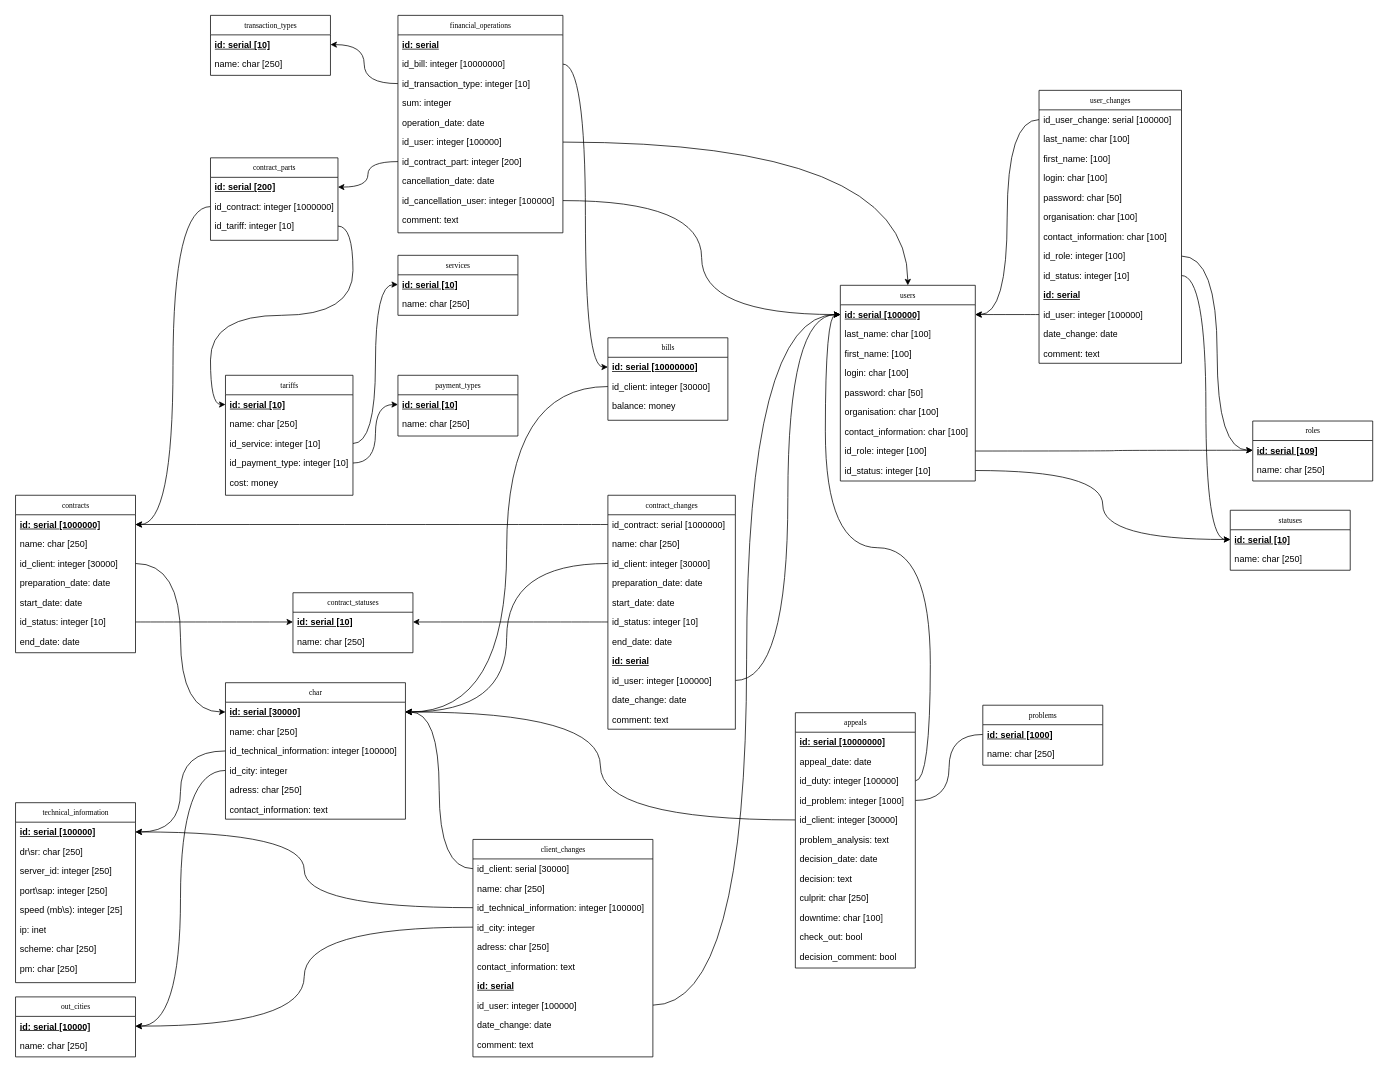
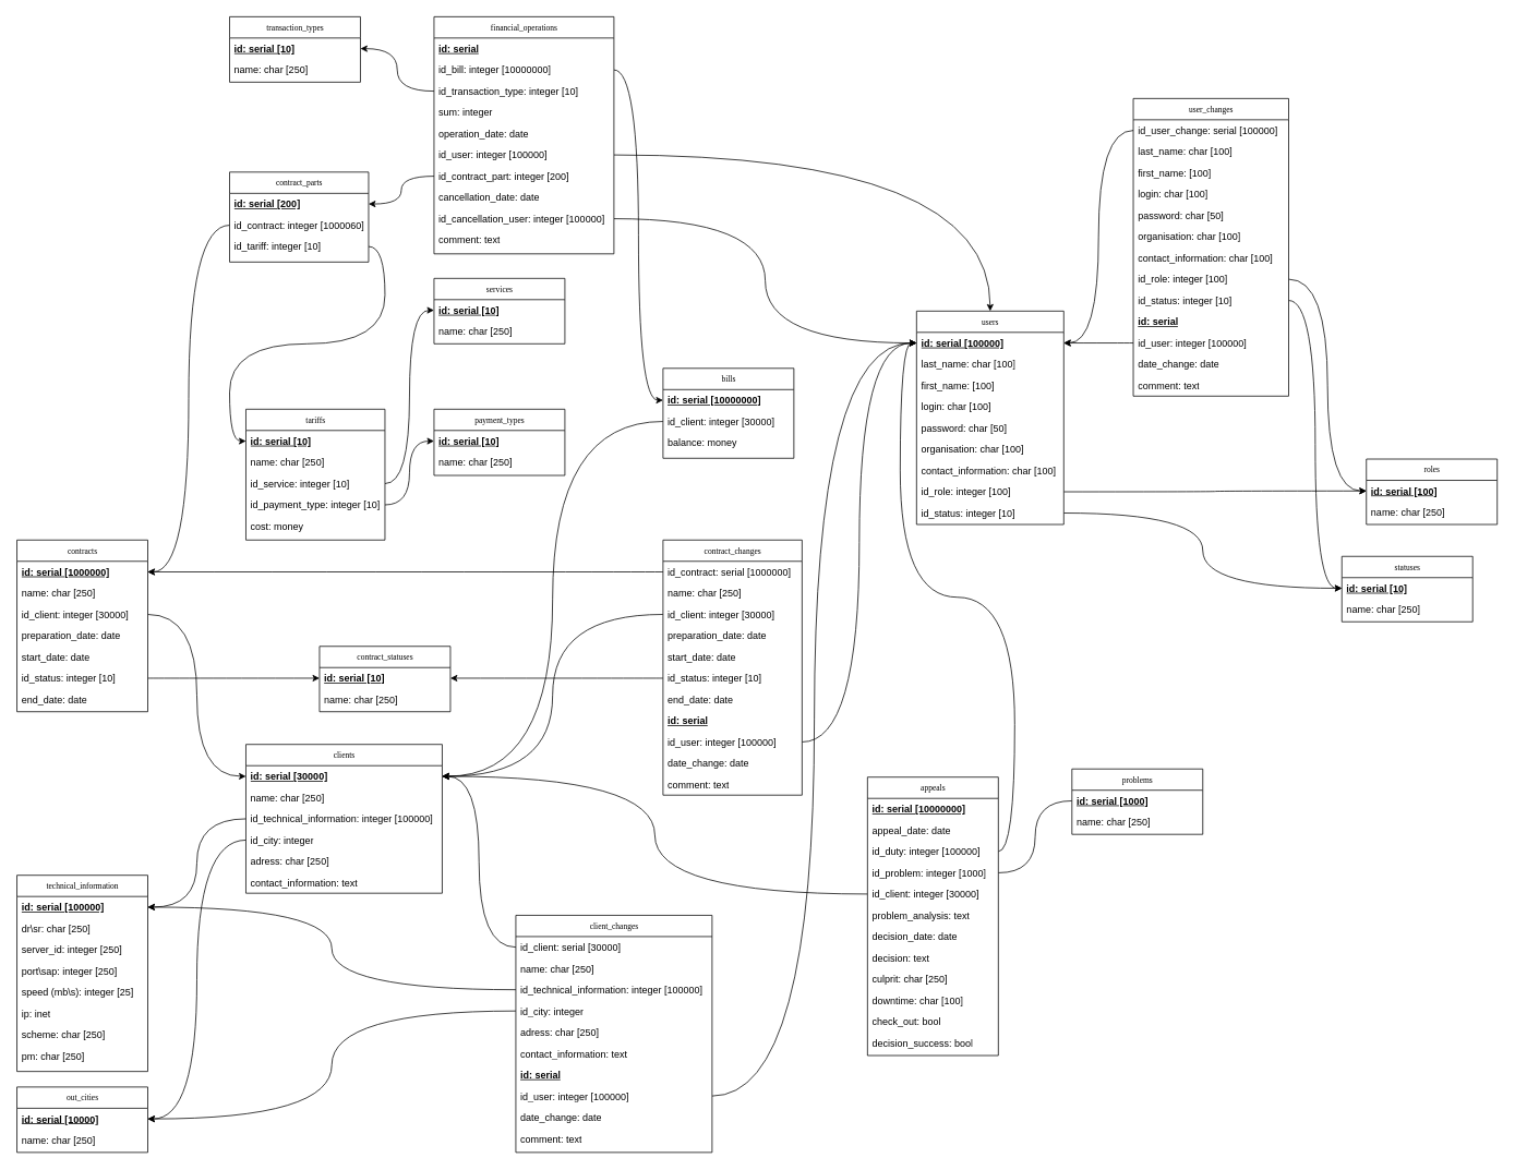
- <mxCell id="61" value="id_contract: integer [1000000]" style="text;html=1;strokeColor=none;fillColor=none;align=left;verticalAlign=top;spacingLeft=4;spacingRight=4;whiteSpace=wrap;overflow=hidden;rotatable=0;points=[[0,0.5],[1,0.5]];portConstraint=eastwest;" vertex="1" parent="59"><mxGeometry y="52" width="170" height="26" as="geometry" /></mxCell>
+ <mxCell id="61" value="id_contract: integer [1000060]" style="text;html=1;strokeColor=none;fillColor=none;align=left;verticalAlign=top;spacingLeft=4;spacingRight=4;whiteSpace=wrap;overflow=hidden;rotatable=0;points=[[0,0.5],[1,0.5]];portConstraint=eastwest;" vertex="1" parent="59"><mxGeometry y="52" width="170" height="26" as="geometry" /></mxCell>
- <mxCell id="156" value="id: serial [109]" style="text;html=1;strokeColor=none;fillColor=none;align=left;verticalAlign=top;spacingLeft=4;spacingRight=4;whiteSpace=wrap;overflow=hidden;rotatable=0;points=[[0,0.5],[1,0.5]];portConstraint=eastwest;fontStyle=5" vertex="1" parent="155"><mxGeometry y="26" width="160" height="26" as="geometry" /></mxCell>
+ <mxCell id="156" value="id: serial [100]" style="text;html=1;strokeColor=none;fillColor=none;align=left;verticalAlign=top;spacingLeft=4;spacingRight=4;whiteSpace=wrap;overflow=hidden;rotatable=0;points=[[0,0.5],[1,0.5]];portConstraint=eastwest;fontStyle=5" vertex="1" parent="155"><mxGeometry y="26" width="160" height="26" as="geometry" /></mxCell>
- <mxCell id="30" value="char" style="swimlane;html=1;fontStyle=0;childLayout=stackLayout;horizontal=1;startSize=26;fillColor=none;horizontalStack=0;resizeParent=1;resizeLast=0;collapsible=1;marginBottom=0;swimlaneFillColor=#ffffff;rounded=0;shadow=0;comic=0;labelBackgroundColor=none;strokeWidth=1;fontFamily=Verdana;fontSize=10;align=center;" parent="1" vertex="1"><mxGeometry x="300" y="910" width="240" height="182" as="geometry" /></mxCell>
+ <mxCell id="30" value="clients" style="swimlane;html=1;fontStyle=0;childLayout=stackLayout;horizontal=1;startSize=26;fillColor=none;horizontalStack=0;resizeParent=1;resizeLast=0;collapsible=1;marginBottom=0;swimlaneFillColor=#ffffff;rounded=0;shadow=0;comic=0;labelBackgroundColor=none;strokeWidth=1;fontFamily=Verdana;fontSize=10;align=center;" parent="1" vertex="1"><mxGeometry x="300" y="910" width="240" height="182" as="geometry" /></mxCell>
- <mxCell id="173" value="decision_comment: bool" style="text;html=1;strokeColor=none;fillColor=none;align=left;verticalAlign=top;spacingLeft=4;spacingRight=4;whiteSpace=wrap;overflow=hidden;rotatable=0;points=[[0,0.5],[1,0.5]];portConstraint=eastwest;" vertex="1" parent="161"><mxGeometry y="312" width="160" height="26" as="geometry" /></mxCell>
+ <mxCell id="173" value="decision_success: bool" style="text;html=1;strokeColor=none;fillColor=none;align=left;verticalAlign=top;spacingLeft=4;spacingRight=4;whiteSpace=wrap;overflow=hidden;rotatable=0;points=[[0,0.5],[1,0.5]];portConstraint=eastwest;" vertex="1" parent="161"><mxGeometry y="312" width="160" height="26" as="geometry" /></mxCell>
